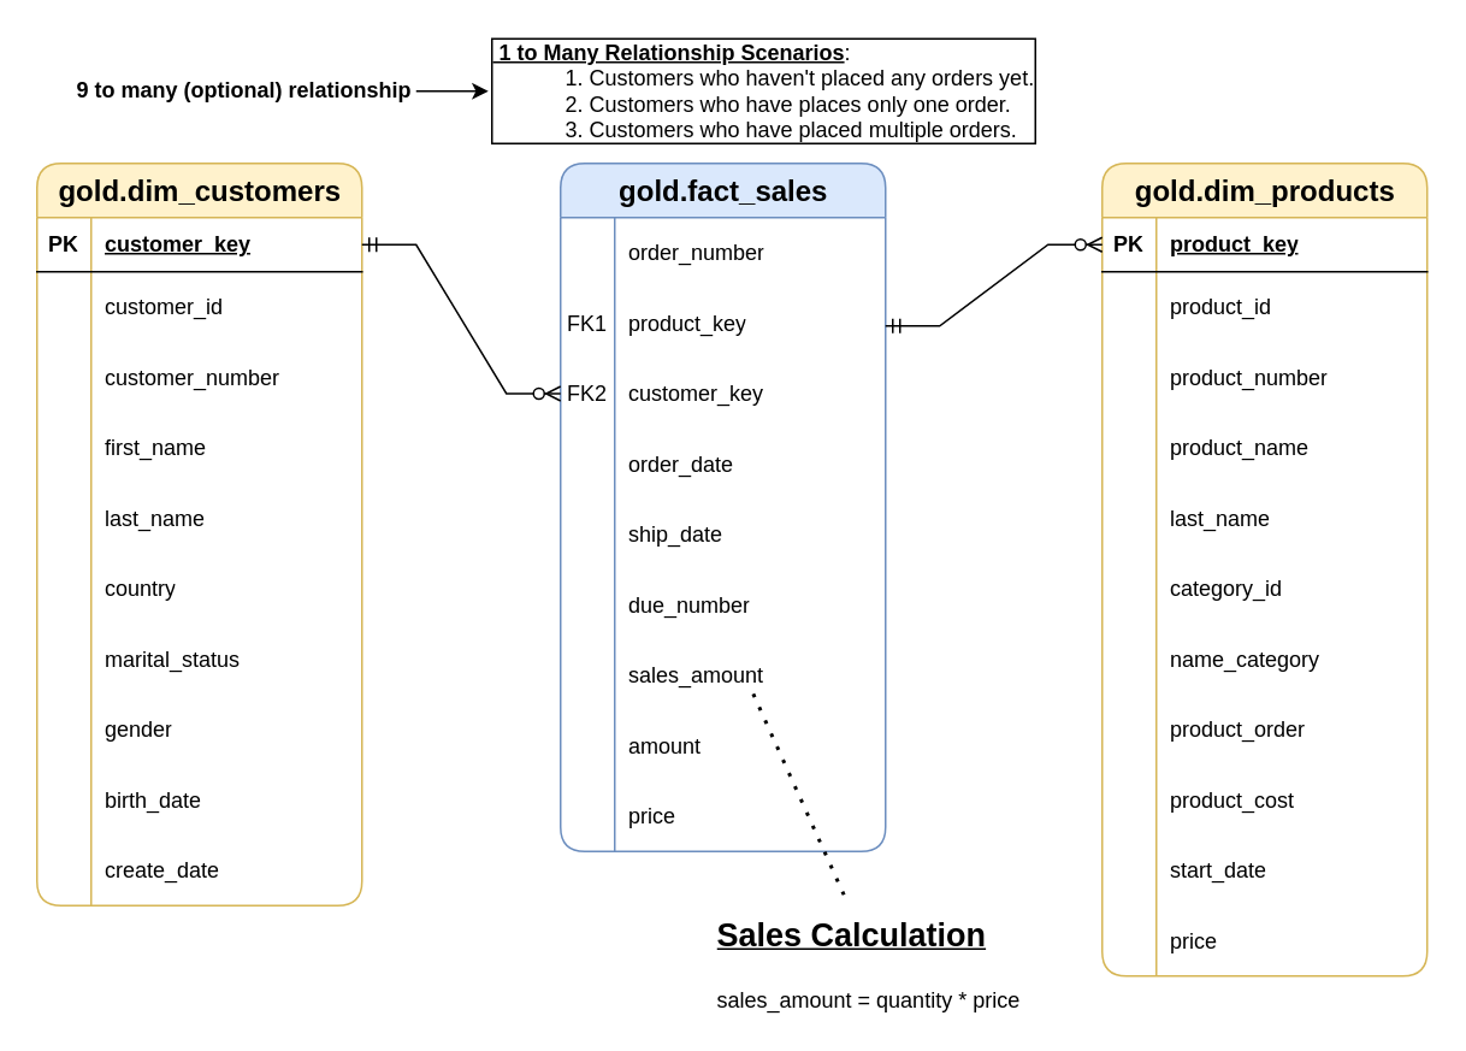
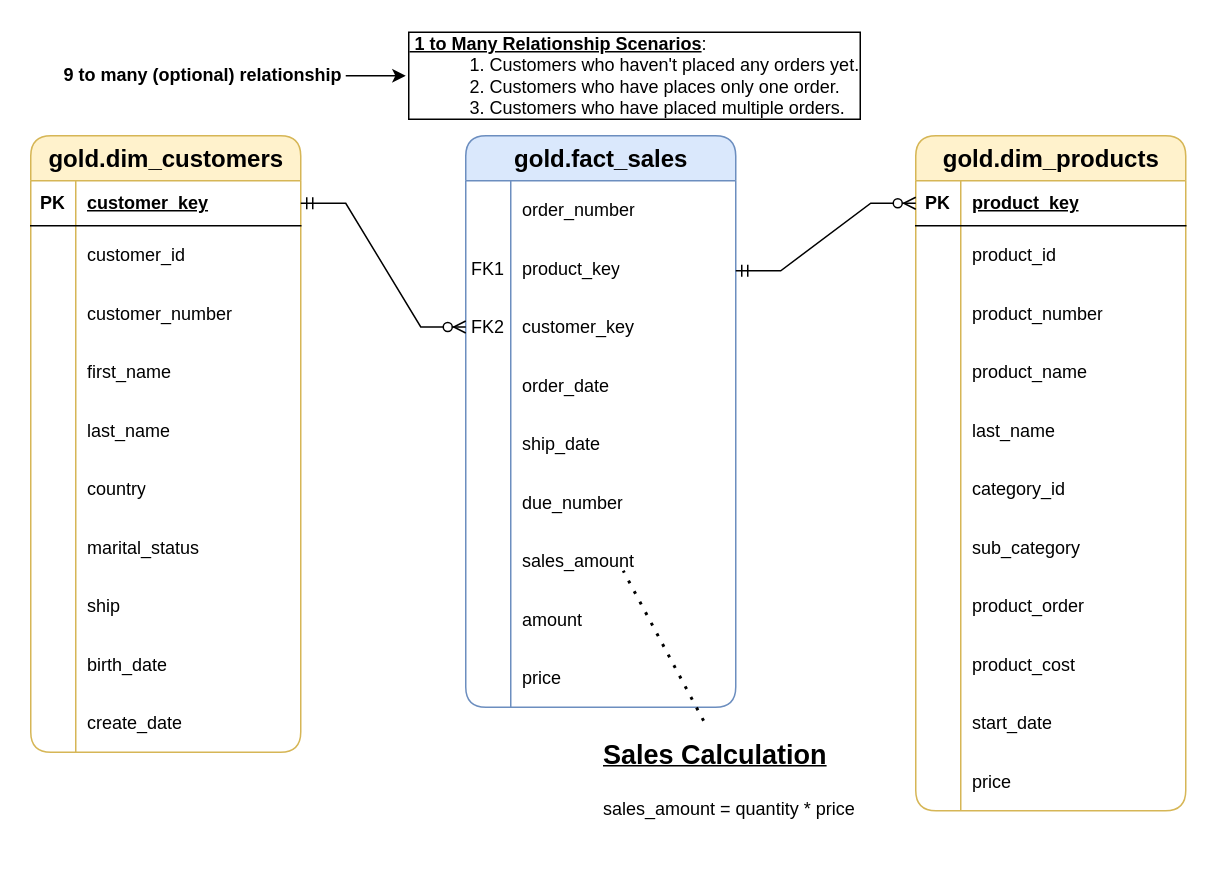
- <mxCell id="54" value="name_category" style="shape=partialRectangle;connectable=0;fillColor=none;top=0;left=0;bottom=0;right=0;align=left;spacingLeft=6;overflow=hidden;whiteSpace=wrap;html=1;" vertex="1" parent="52"><mxGeometry x="30" width="150" height="39" as="geometry"><mxRectangle width="150" height="39" as="alternateBounds" /></mxGeometry></mxCell>
+ <mxCell id="54" value="sub_category" style="shape=partialRectangle;connectable=0;fillColor=none;top=0;left=0;bottom=0;right=0;align=left;spacingLeft=6;overflow=hidden;whiteSpace=wrap;html=1;" vertex="1" parent="52"><mxGeometry x="30" width="150" height="39" as="geometry"><mxRectangle width="150" height="39" as="alternateBounds" /></mxGeometry></mxCell>
- <mxCell id="26" value="gender" style="shape=partialRectangle;connectable=0;fillColor=none;top=0;left=0;bottom=0;right=0;align=left;spacingLeft=6;overflow=hidden;whiteSpace=wrap;html=1;" vertex="1" parent="24"><mxGeometry x="30" width="150" height="39" as="geometry"><mxRectangle width="150" height="39" as="alternateBounds" /></mxGeometry></mxCell>
+ <mxCell id="26" value="ship" style="shape=partialRectangle;connectable=0;fillColor=none;top=0;left=0;bottom=0;right=0;align=left;spacingLeft=6;overflow=hidden;whiteSpace=wrap;html=1;" vertex="1" parent="24"><mxGeometry x="30" width="150" height="39" as="geometry"><mxRectangle width="150" height="39" as="alternateBounds" /></mxGeometry></mxCell>
- <mxCell id="99" value="&lt;h1 style=&quot;margin-top: 0px;&quot;&gt;&lt;font style=&quot;font-size: 18px;&quot;&gt;&lt;u&gt;Sales Calculation&lt;/u&gt;&lt;/font&gt;&lt;/h1&gt;&lt;p&gt;sales_amount = quantity * price&lt;/p&gt;" style="text;html=1;whiteSpace=wrap;overflow=hidden;rounded=0;" vertex="1" parent="1"><mxGeometry x="395" y="495" width="180" height="80" as="geometry" /></mxCell>
+ <mxCell id="99" value="&lt;h1 style=&quot;margin-top: 0px;&quot;&gt;&lt;font style=&quot;font-size: 18px;&quot;&gt;&lt;u&gt;Sales Calculation&lt;/u&gt;&lt;/font&gt;&lt;/h1&gt;&lt;p&gt;sales_amount = quantity * price&lt;/p&gt;" style="text;html=1;whiteSpace=wrap;overflow=hidden;rounded=0;" vertex="1" parent="1"><mxGeometry x="400" y="480" width="180" height="80" as="geometry" /></mxCell>
